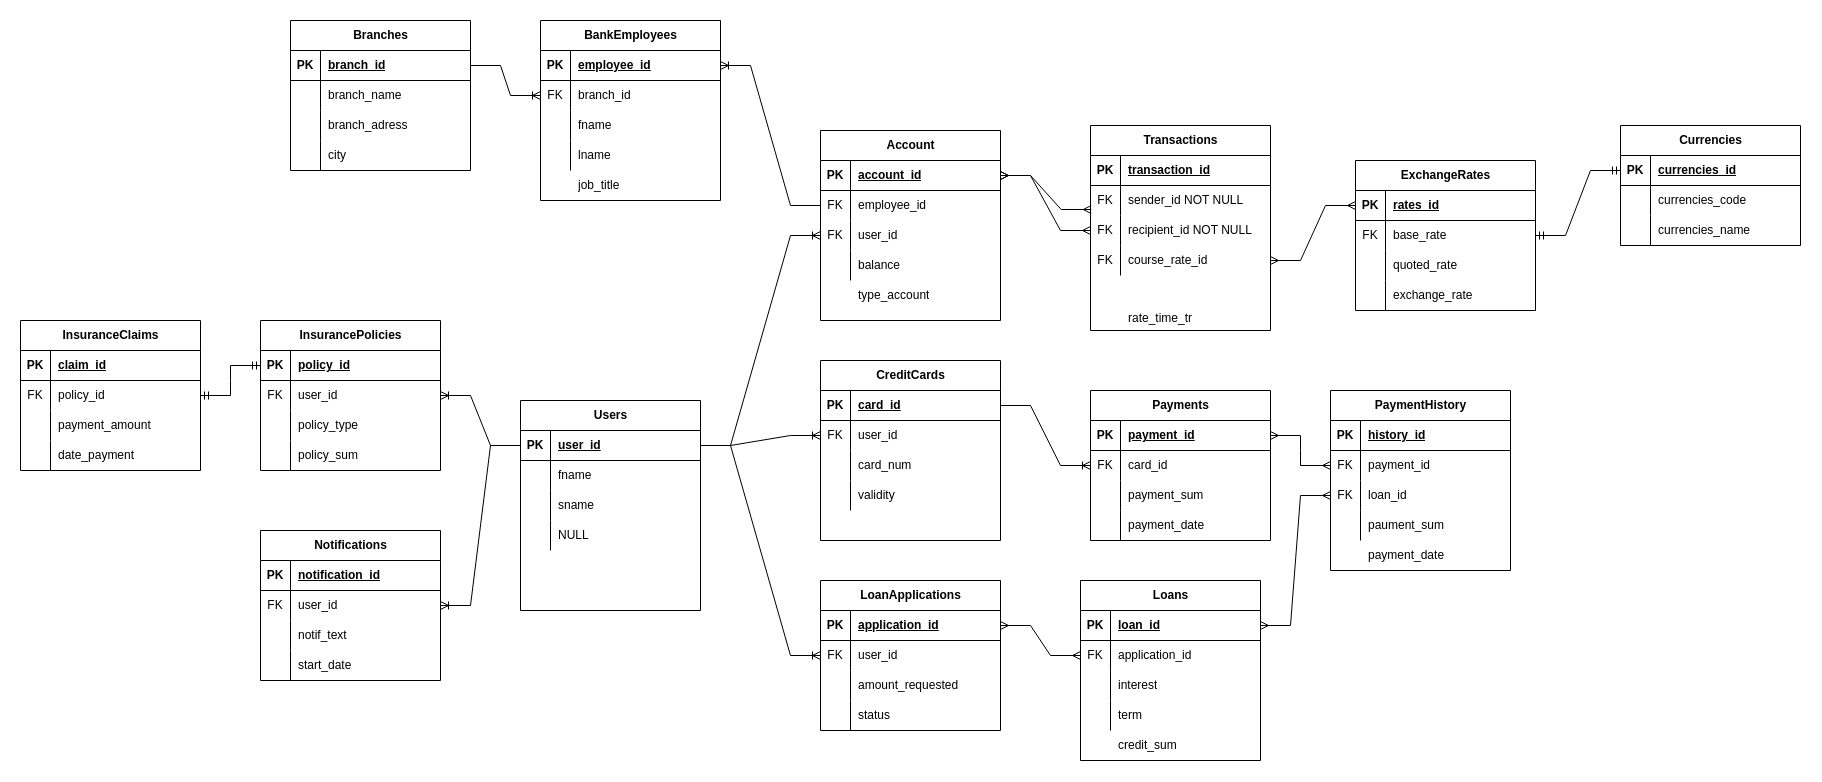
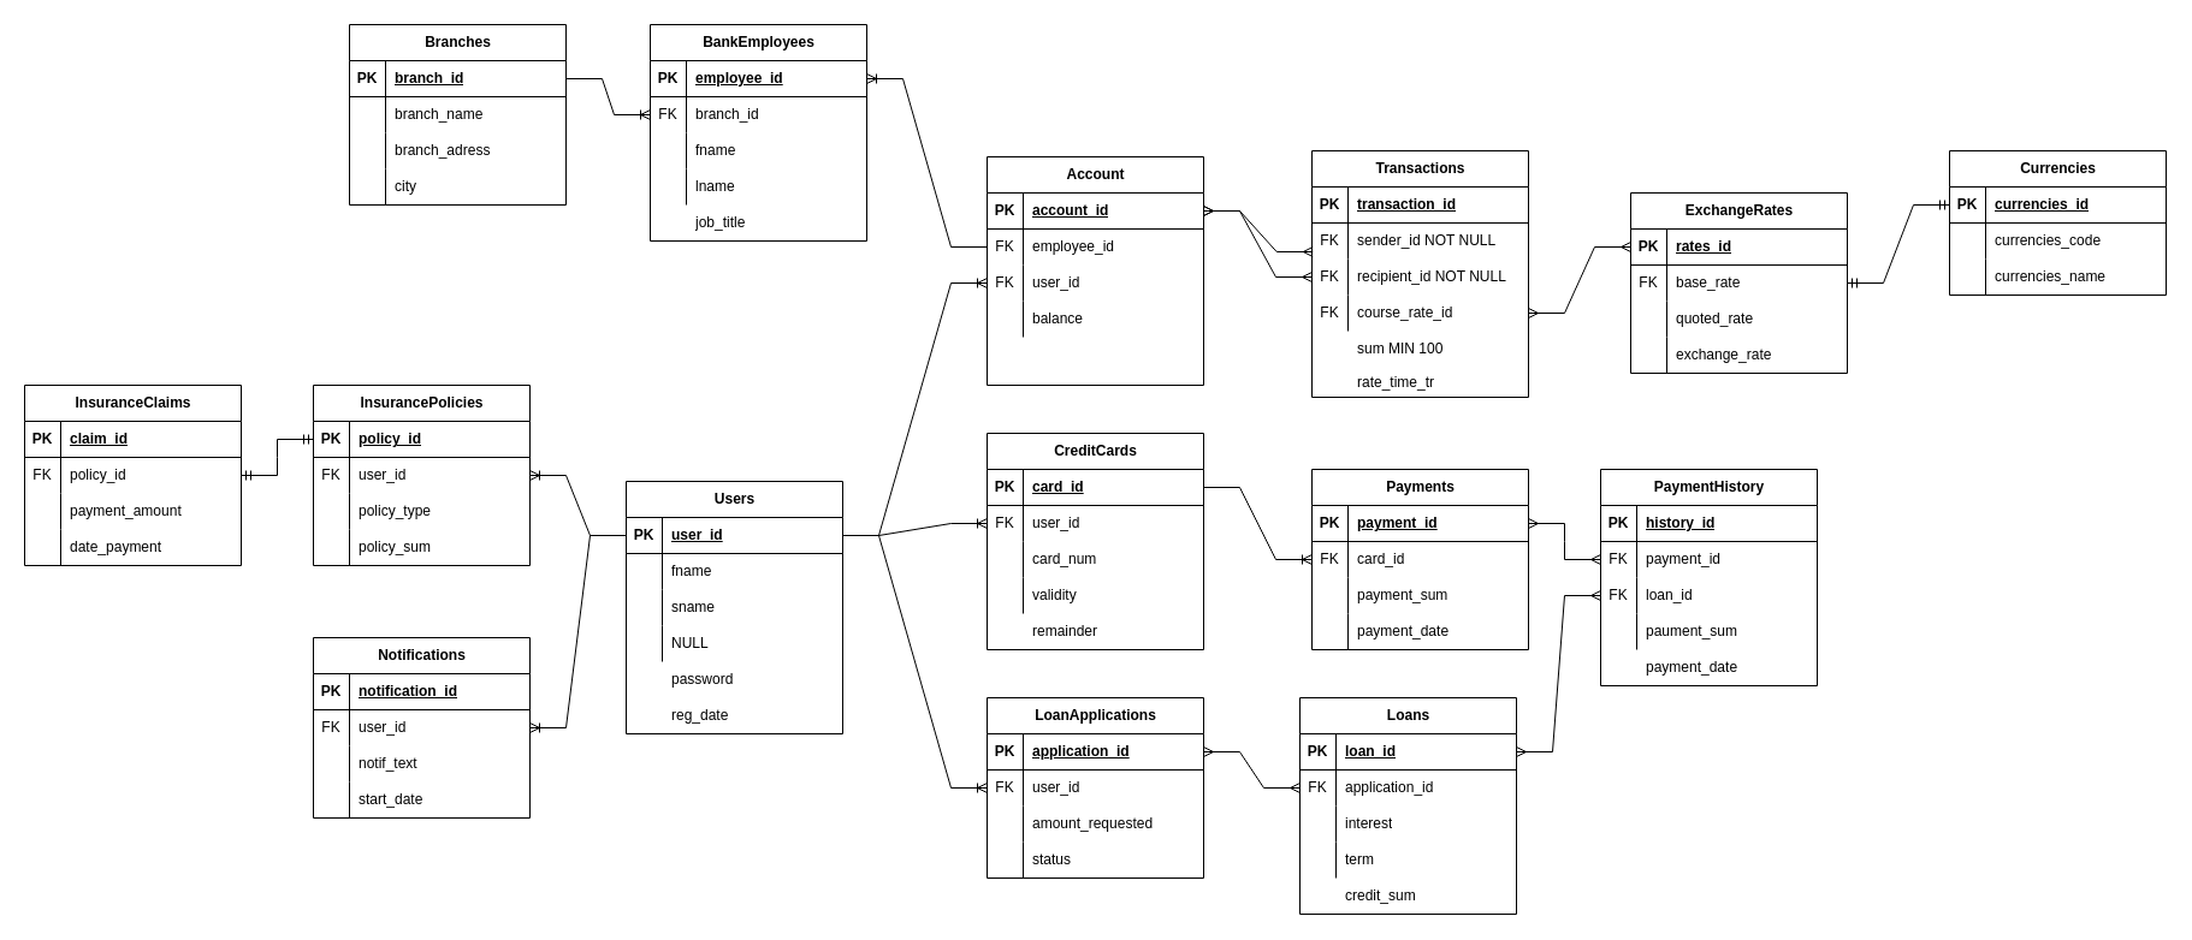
+ <mxCell id="200" value="sum MIN 100" style="shape=partialRectangle;connectable=0;fillColor=none;top=0;left=0;bottom=0;right=0;align=left;spacingLeft=6;overflow=hidden;whiteSpace=wrap;html=1;" parent="1" vertex="1"><mxGeometry x="1120" y="275" width="150" height="30" as="geometry"><mxRectangle width="150" height="30" as="alternateBounds" /></mxGeometry></mxCell>
- <mxCell id="209" value="type_account" style="shape=partialRectangle;connectable=0;fillColor=none;top=0;left=0;bottom=0;right=0;align=left;spacingLeft=6;overflow=hidden;whiteSpace=wrap;html=1;" parent="1" vertex="1"><mxGeometry x="850" y="280" width="150" height="30" as="geometry"><mxRectangle width="150" height="30" as="alternateBounds" /></mxGeometry></mxCell>
+ <mxCell id="92" value="remainder" style="shape=partialRectangle;connectable=0;fillColor=none;top=0;left=0;bottom=0;right=0;align=left;spacingLeft=6;overflow=hidden;whiteSpace=wrap;html=1;" parent="1" vertex="1"><mxGeometry x="850" y="510" width="150" height="30" as="geometry"><mxRectangle width="150" height="30" as="alternateBounds" /></mxGeometry></mxCell>
+ <mxCell id="90" value="password" style="shape=partialRectangle;connectable=0;fillColor=none;top=0;left=0;bottom=0;right=0;align=left;spacingLeft=6;overflow=hidden;whiteSpace=wrap;html=1;" parent="1" vertex="1"><mxGeometry x="550" y="550" width="150" height="30" as="geometry"><mxRectangle width="150" height="30" as="alternateBounds" /></mxGeometry></mxCell>
+ <mxCell id="91" value="reg_date" style="shape=partialRectangle;connectable=0;fillColor=none;top=0;left=0;bottom=0;right=0;align=left;spacingLeft=6;overflow=hidden;whiteSpace=wrap;html=1;" parent="1" vertex="1"><mxGeometry x="550" y="580" width="150" height="30" as="geometry"><mxRectangle width="150" height="30" as="alternateBounds" /></mxGeometry></mxCell>
